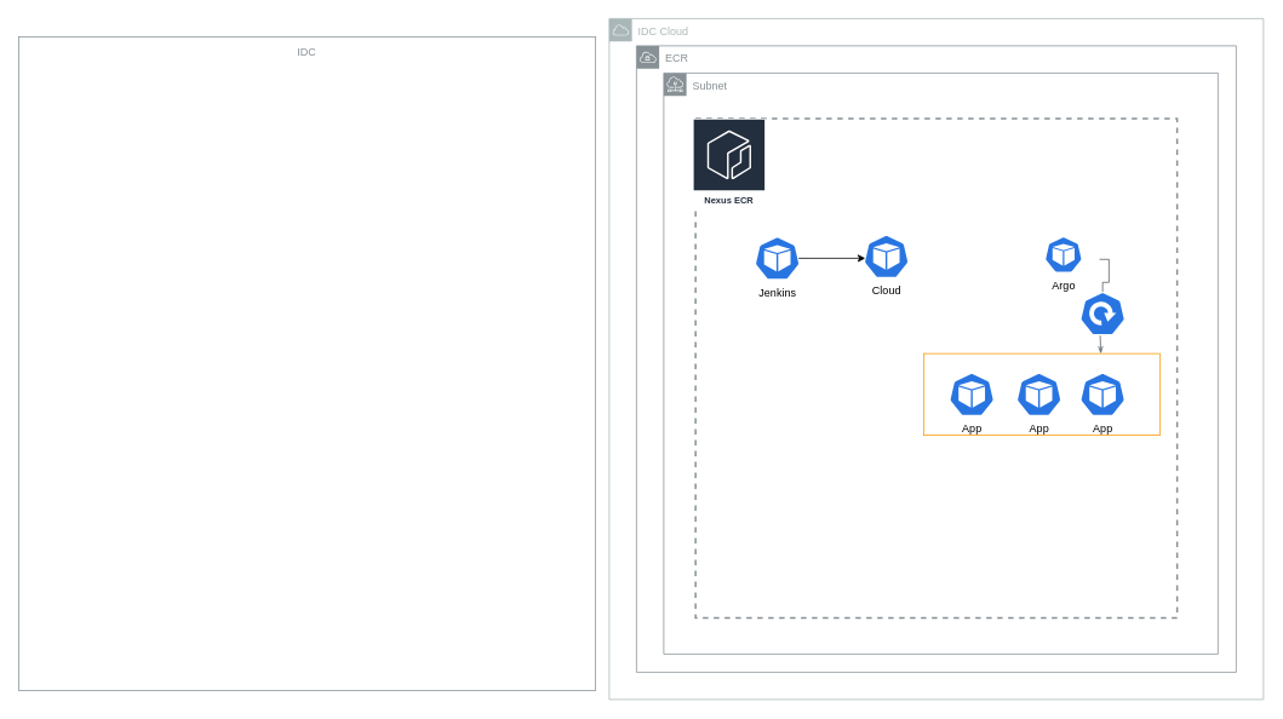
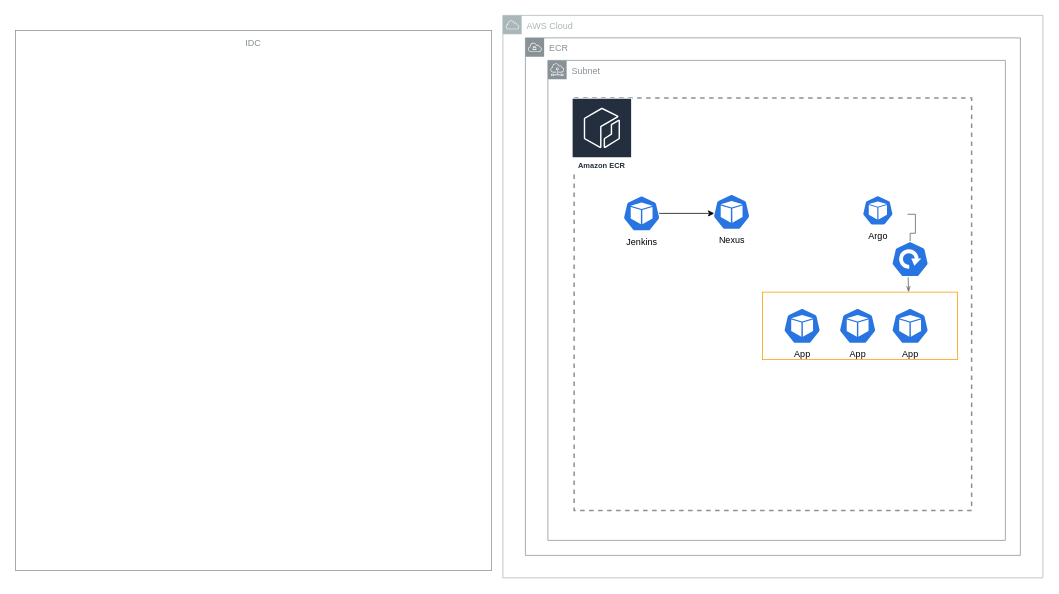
- <mxCell id="3" value="IDC Cloud" style="sketch=0;outlineConnect=0;gradientColor=none;html=1;whiteSpace=wrap;fontSize=12;fontStyle=0;shape=mxgraph.aws4.group;grIcon=mxgraph.aws4.group_aws_cloud;strokeColor=#AAB7B8;fillColor=none;verticalAlign=top;align=left;spacingLeft=30;fontColor=#AAB7B8;dashed=0;" vertex="1" parent="1"><mxGeometry x="670" y="20" width="720" height="750" as="geometry" /></mxCell>
+ <mxCell id="3" value="AWS Cloud" style="sketch=0;outlineConnect=0;gradientColor=none;html=1;whiteSpace=wrap;fontSize=12;fontStyle=0;shape=mxgraph.aws4.group;grIcon=mxgraph.aws4.group_aws_cloud;strokeColor=#AAB7B8;fillColor=none;verticalAlign=top;align=left;spacingLeft=30;fontColor=#AAB7B8;dashed=0;" vertex="1" parent="1"><mxGeometry x="670" y="20" width="720" height="750" as="geometry" /></mxCell>
- <mxCell id="6" value="Nexus ECR" style="sketch=0;outlineConnect=0;fontColor=#232F3E;gradientColor=none;strokeColor=#ffffff;fillColor=#232F3E;dashed=0;verticalLabelPosition=middle;verticalAlign=bottom;align=center;html=1;whiteSpace=wrap;fontSize=10;fontStyle=1;spacing=3;shape=mxgraph.aws4.productIcon;prIcon=mxgraph.aws4.ecr;" vertex="1" parent="1"><mxGeometry x="762" y="130" width="80" height="100" as="geometry" /></mxCell>
+ <mxCell id="6" value="Amazon ECR" style="sketch=0;outlineConnect=0;fontColor=#232F3E;gradientColor=none;strokeColor=#ffffff;fillColor=#232F3E;dashed=0;verticalLabelPosition=middle;verticalAlign=bottom;align=center;html=1;whiteSpace=wrap;fontSize=10;fontStyle=1;spacing=3;shape=mxgraph.aws4.productIcon;prIcon=mxgraph.aws4.ecr;" vertex="1" parent="1"><mxGeometry x="762" y="130" width="80" height="100" as="geometry" /></mxCell>
- <mxCell id="10" value="Cloud" style="sketch=0;html=1;dashed=0;whitespace=wrap;fillColor=#2875E2;strokeColor=#ffffff;points=[[0.005,0.63,0],[0.1,0.2,0],[0.9,0.2,0],[0.5,0,0],[0.995,0.63,0],[0.72,0.99,0],[0.5,1,0],[0.28,0.99,0]];shape=mxgraph.kubernetes.icon;prIcon=pod;labelPosition=center;verticalLabelPosition=bottom;align=center;verticalAlign=top;" vertex="1" parent="1"><mxGeometry x="950" y="258" width="50" height="48" as="geometry" /></mxCell>
+ <mxCell id="10" value="Nexus" style="sketch=0;html=1;dashed=0;whitespace=wrap;fillColor=#2875E2;strokeColor=#ffffff;points=[[0.005,0.63,0],[0.1,0.2,0],[0.9,0.2,0],[0.5,0,0],[0.995,0.63,0],[0.72,0.99,0],[0.5,1,0],[0.28,0.99,0]];shape=mxgraph.kubernetes.icon;prIcon=pod;labelPosition=center;verticalLabelPosition=bottom;align=center;verticalAlign=top;" vertex="1" parent="1"><mxGeometry x="950" y="258" width="50" height="48" as="geometry" /></mxCell>
